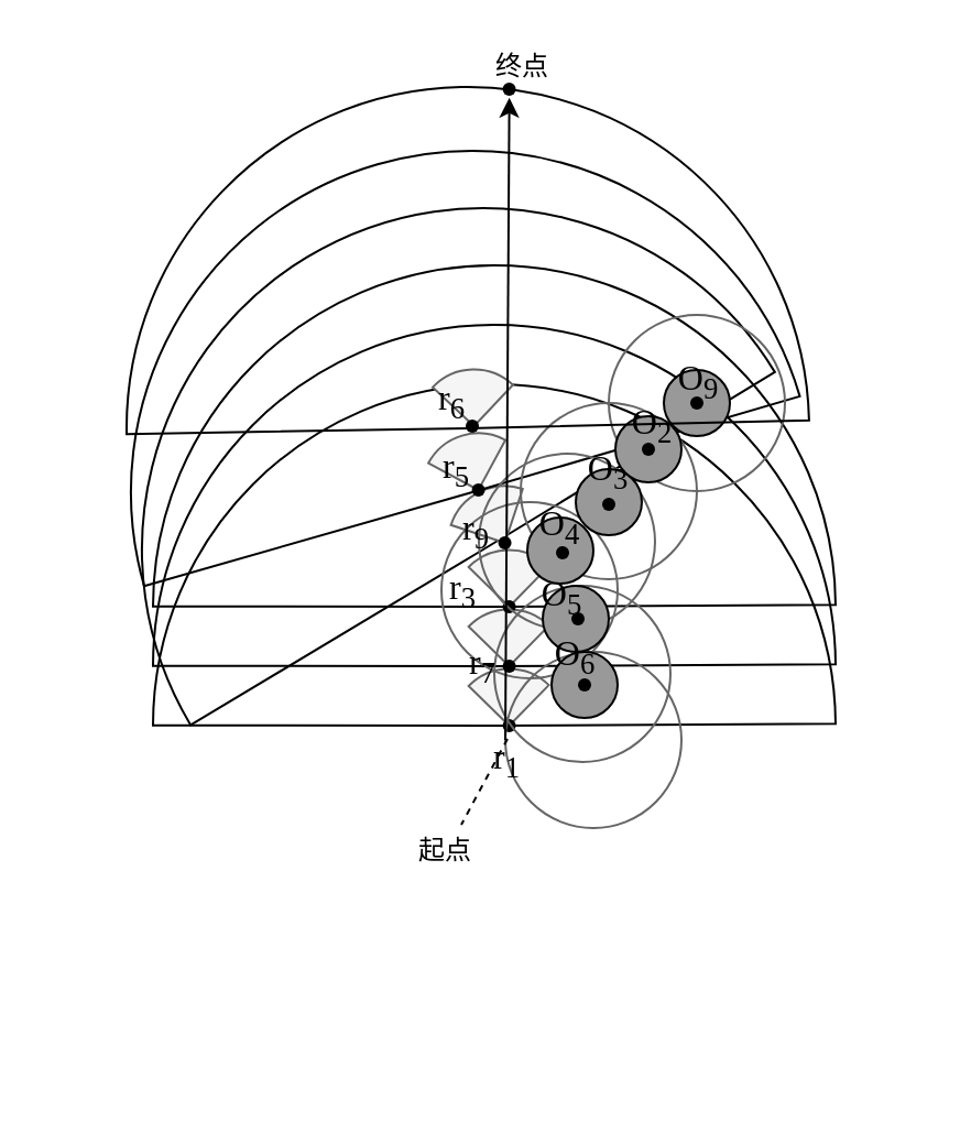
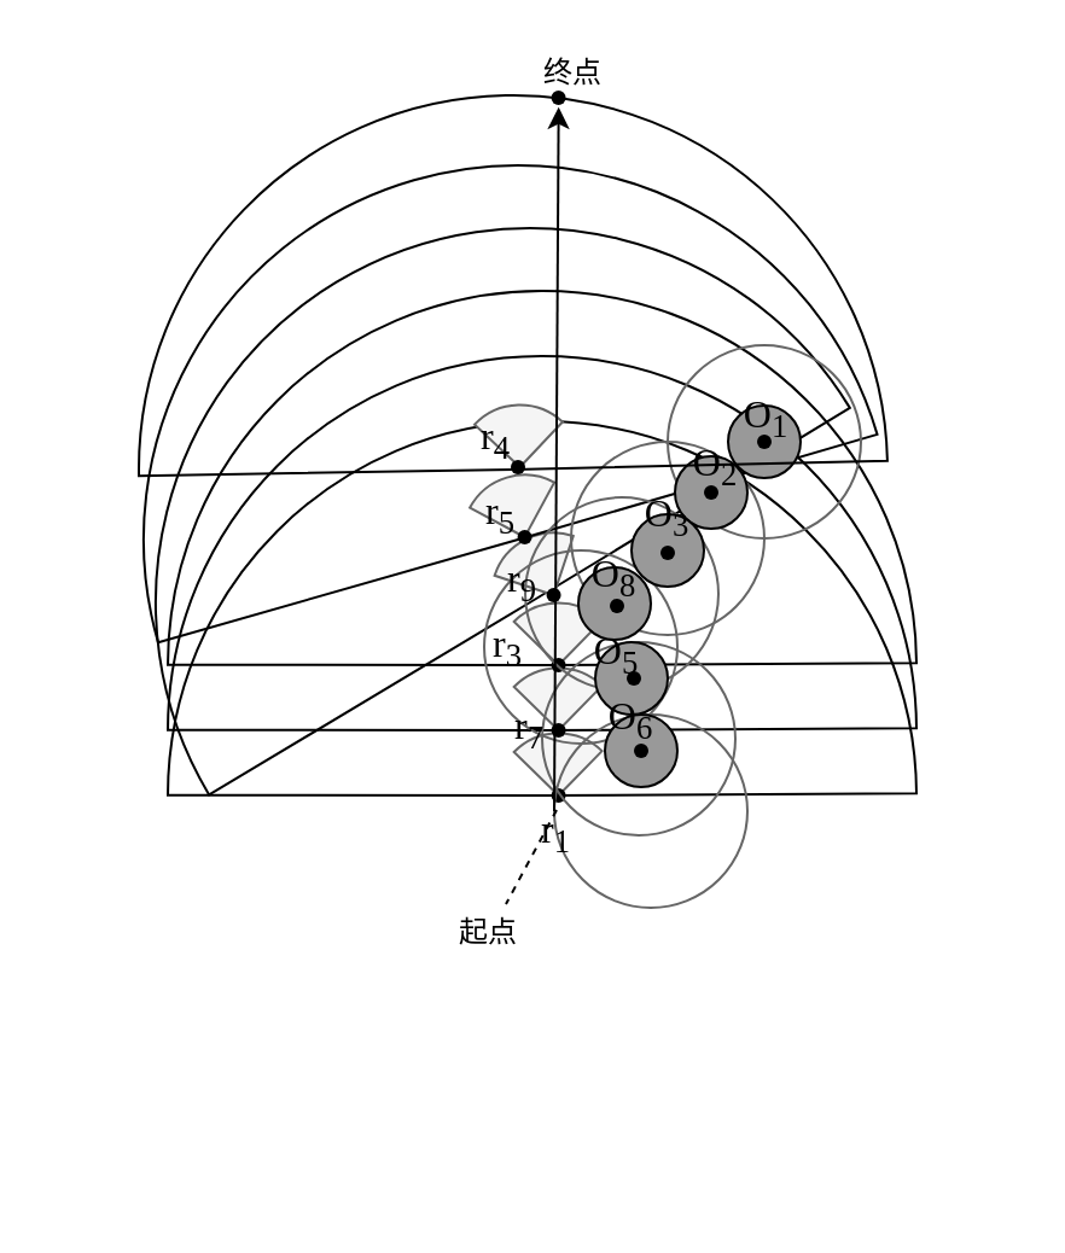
- <mxCell id="35" value="&lt;span lang=&quot;EN-US&quot; style=&quot;font-size: 12.0pt ; font-family: &amp;#34;times new roman&amp;#34; , serif&quot;&gt;O&lt;sub&gt;9&lt;/sub&gt;&lt;/span&gt;" style="text;html=1;strokeColor=none;fillColor=none;align=center;verticalAlign=middle;whiteSpace=wrap;rounded=0;" vertex="1" parent="1"><mxGeometry x="260" y="162.5" width="40" height="20" as="geometry" /></mxCell>
+ <mxCell id="35" value="&lt;span lang=&quot;EN-US&quot; style=&quot;font-size: 12.0pt ; font-family: &amp;#34;times new roman&amp;#34; , serif&quot;&gt;O&lt;sub&gt;1&lt;/sub&gt;&lt;/span&gt;" style="text;html=1;strokeColor=none;fillColor=none;align=center;verticalAlign=middle;whiteSpace=wrap;rounded=0;" vertex="1" parent="1"><mxGeometry x="260" y="162.5" width="40" height="20" as="geometry" /></mxCell>
- <mxCell id="52" value="&lt;span lang=&quot;EN-US&quot; style=&quot;font-size: 12.0pt ; font-family: &amp;#34;times new roman&amp;#34; , serif&quot;&gt;r&lt;sub&gt;6&lt;/sub&gt;&lt;/span&gt;" style="text;html=1;strokeColor=none;fillColor=none;align=center;verticalAlign=middle;whiteSpace=wrap;rounded=0;" vertex="1" parent="1"><mxGeometry x="148" y="172" width="40" height="20" as="geometry" /></mxCell>
+ <mxCell id="52" value="&lt;span lang=&quot;EN-US&quot; style=&quot;font-size: 12.0pt ; font-family: &amp;#34;times new roman&amp;#34; , serif&quot;&gt;r&lt;sub&gt;4&lt;/sub&gt;&lt;/span&gt;" style="text;html=1;strokeColor=none;fillColor=none;align=center;verticalAlign=middle;whiteSpace=wrap;rounded=0;" vertex="1" parent="1"><mxGeometry x="148" y="172" width="40" height="20" as="geometry" /></mxCell>
- <mxCell id="38" value="&lt;span lang=&quot;EN-US&quot; style=&quot;font-size: 12.0pt ; font-family: &amp;#34;times new roman&amp;#34; , serif&quot;&gt;O&lt;sub&gt;4&lt;/sub&gt;&lt;/span&gt;" style="text;html=1;strokeColor=none;fillColor=none;align=center;verticalAlign=middle;whiteSpace=wrap;rounded=0;" vertex="1" parent="1"><mxGeometry x="197" y="228.5" width="40" height="20" as="geometry" /></mxCell>
+ <mxCell id="38" value="&lt;span lang=&quot;EN-US&quot; style=&quot;font-size: 12.0pt ; font-family: &amp;#34;times new roman&amp;#34; , serif&quot;&gt;O&lt;sub&gt;8&lt;/sub&gt;&lt;/span&gt;" style="text;html=1;strokeColor=none;fillColor=none;align=center;verticalAlign=middle;whiteSpace=wrap;rounded=0;" vertex="1" parent="1"><mxGeometry x="197" y="228.5" width="40" height="20" as="geometry" /></mxCell>
